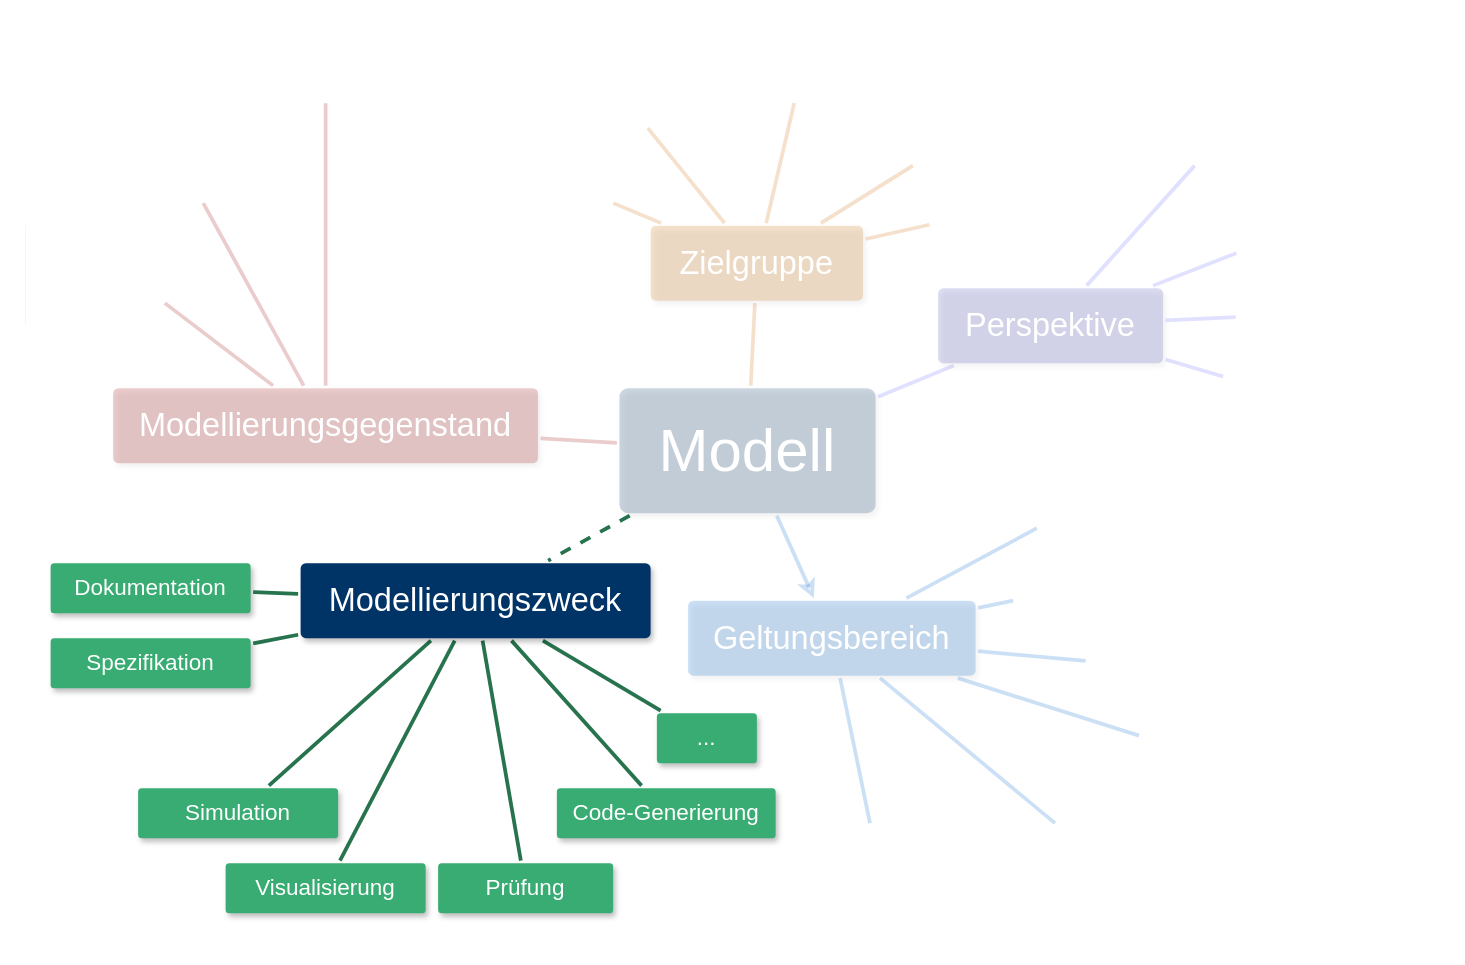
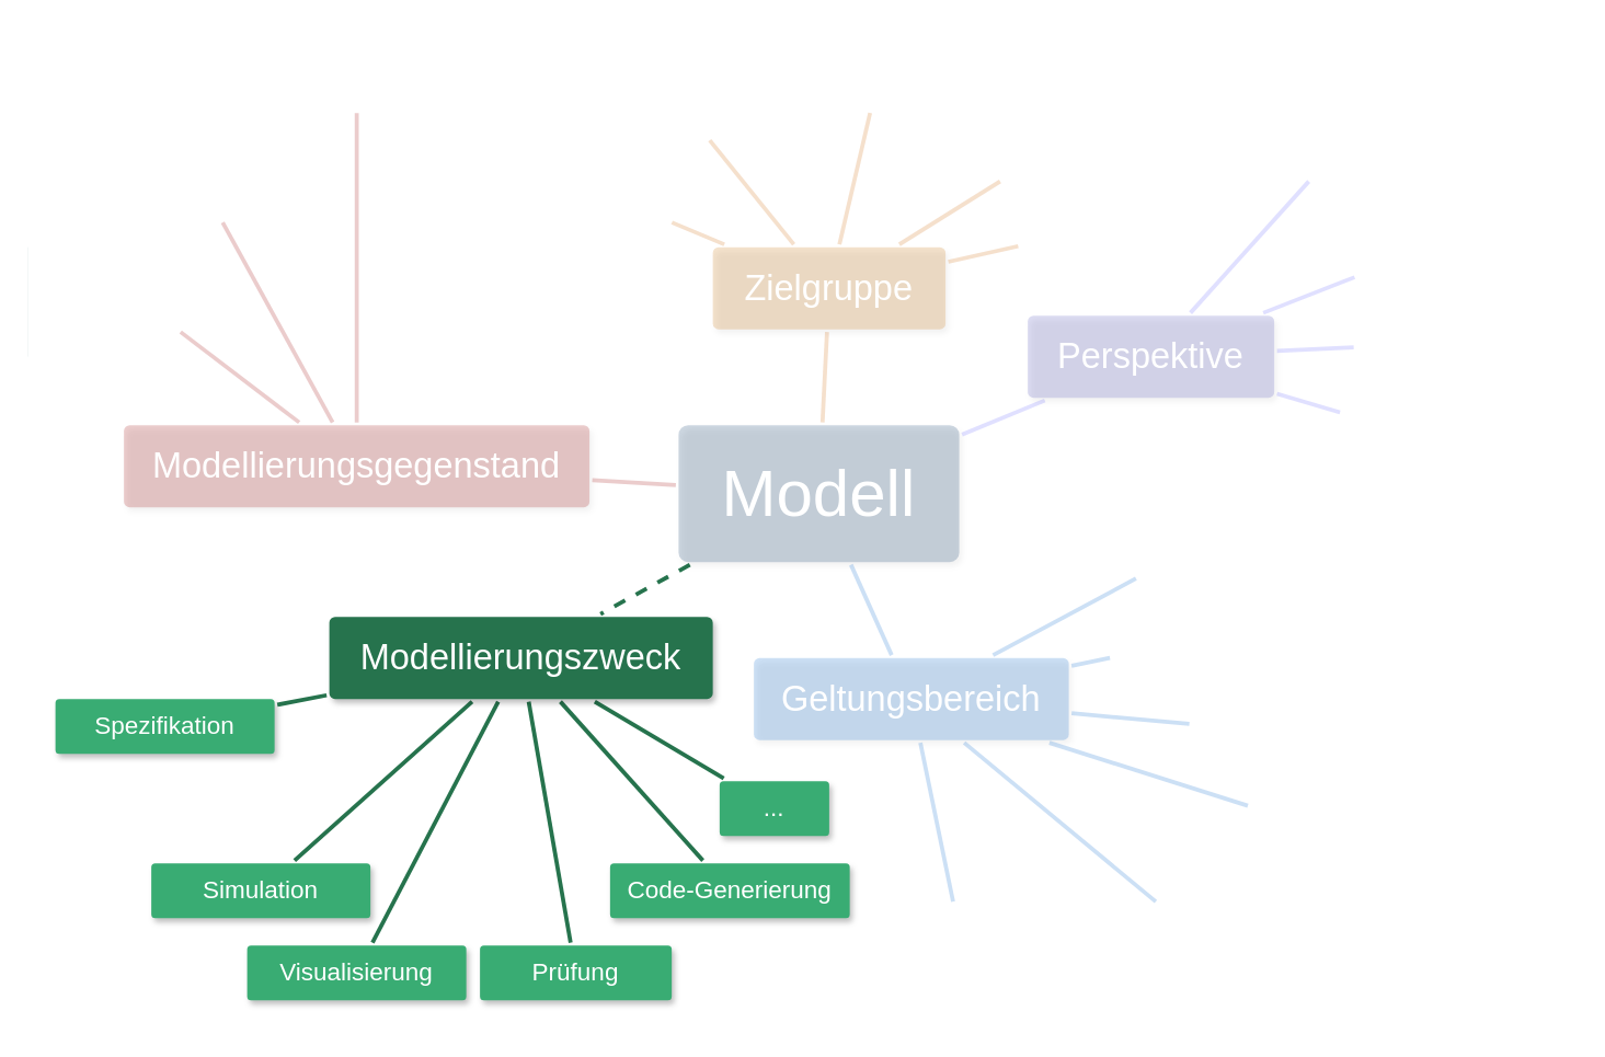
- <mxCell id="61" value="" style="edgeStyle=none;rounded=1;jumpStyle=none;html=1;shadow=0;labelBackgroundColor=none;startArrow=none;startFill=0;jettySize=auto;orthogonalLoop=1;strokeColor=#0066CC;strokeWidth=3;fontFamily=Helvetica;fontSize=14;fontColor=#FFFFFF;spacing=5;fontStyle=1;fillColor=#b0e3e6;endArrow=classic;endFill=0;opacity=20;" parent="1" source="33" target="38" edge="1"><mxGeometry relative="1" as="geometry"><mxPoint x="830" y="410" as="sourcePoint" /><mxPoint x="876" y="410" as="targetPoint" /></mxGeometry></mxCell>
+ <mxCell id="61" value="" style="edgeStyle=none;rounded=1;jumpStyle=none;html=1;shadow=0;labelBackgroundColor=none;startArrow=none;startFill=0;jettySize=auto;orthogonalLoop=1;strokeColor=#0066CC;strokeWidth=3;fontFamily=Helvetica;fontSize=14;fontColor=#FFFFFF;spacing=5;fontStyle=1;fillColor=#b0e3e6;endArrow=none;endFill=0;opacity=20;" parent="1" source="33" target="38" edge="1"><mxGeometry relative="1" as="geometry"><mxPoint x="830" y="410" as="sourcePoint" /><mxPoint x="876" y="410" as="targetPoint" /></mxGeometry></mxCell>
- <mxCell id="23" value="Dokumentation" style="rounded=1;whiteSpace=wrap;html=1;shadow=1;labelBackgroundColor=none;strokeColor=none;strokeWidth=3;fillColor=#39ac73;fontFamily=Helvetica;fontSize=18;fontColor=#FFFFFF;align=center;spacing=5;arcSize=7;perimeterSpacing=2;horizontal=1;gradientColor=none;" parent="1" vertex="1"><mxGeometry x="40" y="450" width="160" height="40" as="geometry" /></mxCell>
- <mxCell id="35" value="" style="rounded=0;jumpStyle=none;html=1;shadow=0;labelBackgroundColor=none;startArrow=none;startFill=0;endArrow=none;endFill=0;jettySize=auto;orthogonalLoop=1;strokeColor=#26734D;strokeWidth=3;fontFamily=Helvetica;fontSize=14;fontColor=#FFFFFF;spacing=5;" parent="1" source="60" target="23" edge="1"><mxGeometry relative="1" as="geometry"><mxPoint x="358" y="472.114" as="sourcePoint" /><mxPoint x="226.744" y="416" as="targetPoint" /></mxGeometry></mxCell>
- <mxCell id="60" value="Modellierungszweck" style="rounded=1;whiteSpace=wrap;html=1;shadow=1;labelBackgroundColor=none;strokeColor=none;strokeWidth=3;fillColor=#003366;fontFamily=Helvetica;fontSize=26;fontColor=#ffffff;align=center;spacing=5;fontStyle=0;arcSize=7;perimeterSpacing=2;" parent="1" vertex="1"><mxGeometry x="240" y="450" width="280" height="60" as="geometry" /></mxCell>
+ <mxCell id="60" value="Modellierungszweck" style="rounded=1;whiteSpace=wrap;html=1;shadow=1;labelBackgroundColor=none;strokeColor=none;strokeWidth=3;fillColor=#26734D;fontFamily=Helvetica;fontSize=26;fontColor=#ffffff;align=center;spacing=5;fontStyle=0;arcSize=7;perimeterSpacing=2;" parent="1" vertex="1"><mxGeometry x="240" y="450" width="280" height="60" as="geometry" /></mxCell>
